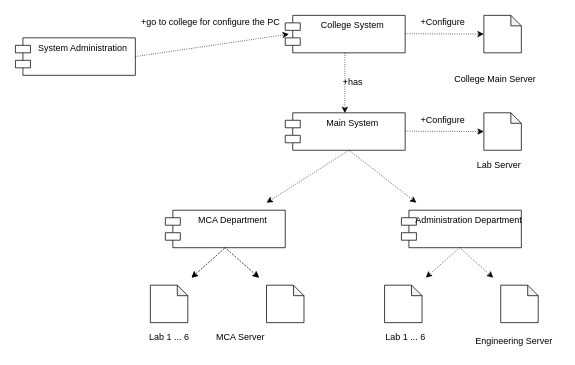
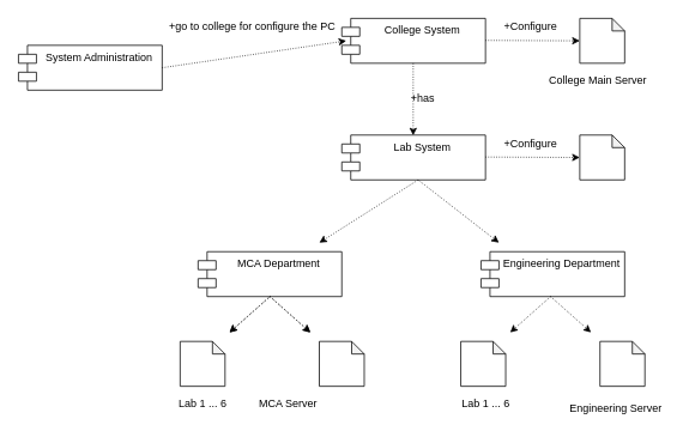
- <mxCell id="8" value="College Main Server" style="text;html=1;align=center;verticalAlign=middle;resizable=0;points=[];autosize=1;" vertex="1" parent="1"><mxGeometry x="600" y="95" width="120" height="20" as="geometry" /></mxCell>
+ <mxCell id="8" value="College Main Server" style="text;html=1;align=center;verticalAlign=middle;resizable=0;points=[];autosize=1;" vertex="1" parent="1"><mxGeometry x="605" y="80" width="120" height="20" as="geometry" /></mxCell>
- <mxCell id="11" value="Main System" style="shape=module;align=left;spacingLeft=20;align=center;verticalAlign=top;" vertex="1" parent="1"><mxGeometry x="380" y="150" width="160" height="50" as="geometry" /></mxCell>
+ <mxCell id="11" value="Lab System" style="shape=module;align=left;spacingLeft=20;align=center;verticalAlign=top;" vertex="1" parent="1"><mxGeometry x="380" y="150" width="160" height="50" as="geometry" /></mxCell>
- <mxCell id="15" value="Lab Server" style="text;html=1;align=center;verticalAlign=middle;resizable=0;points=[];autosize=1;" vertex="1" parent="1"><mxGeometry x="630" y="210" width="70" height="20" as="geometry" /></mxCell>
- <mxCell id="18" value="Administration Department" style="shape=module;align=left;spacingLeft=20;align=center;verticalAlign=top;" vertex="1" parent="1"><mxGeometry x="535" y="280" width="160" height="50" as="geometry" /></mxCell>
+ <mxCell id="18" value="Engineering Department" style="shape=module;align=left;spacingLeft=20;align=center;verticalAlign=top;" vertex="1" parent="1"><mxGeometry x="535" y="280" width="160" height="50" as="geometry" /></mxCell>
